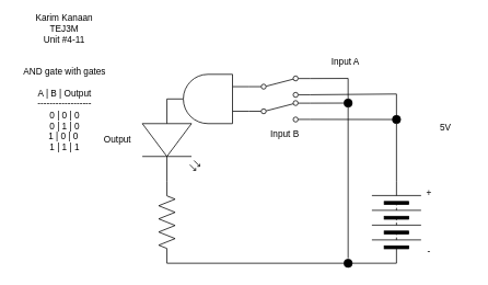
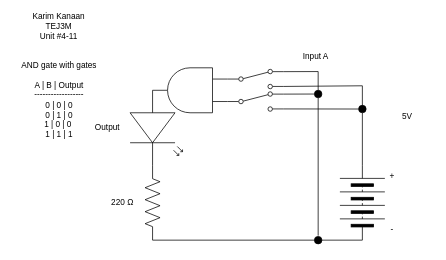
- <mxCell id="17" value="Input B" style="text;html=1;strokeColor=none;fillColor=none;align=center;verticalAlign=middle;whiteSpace=wrap;rounded=0;fontFamily=Helvetica;fontSize=11;fontColor=default;" vertex="1" parent="1"><mxGeometry x="317" y="148" width="60" height="30" as="geometry" /></mxCell>
+ <mxCell id="23" value="220&amp;nbsp;Ω" style="text;html=1;strokeColor=none;fillColor=none;align=center;verticalAlign=middle;whiteSpace=wrap;rounded=0;fontFamily=Helvetica;fontSize=11;fontColor=default;" vertex="1" parent="1"><mxGeometry x="133" y="255" width="60" height="30" as="geometry" /></mxCell>
